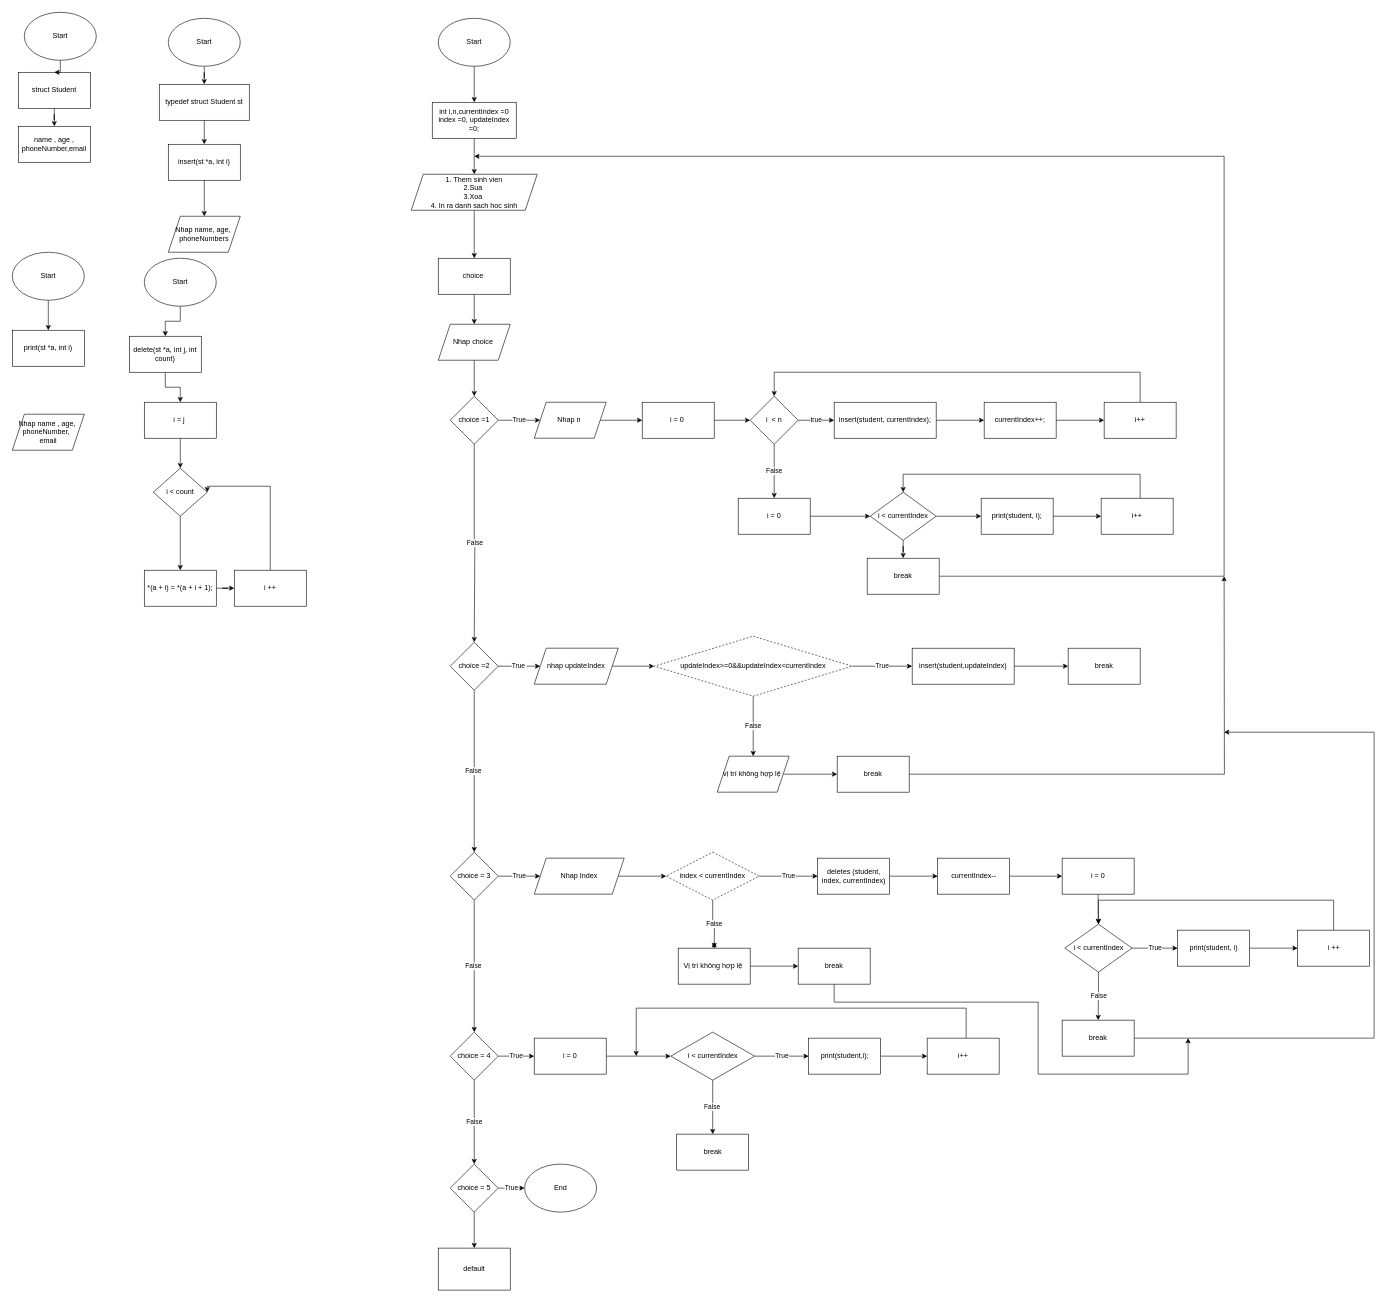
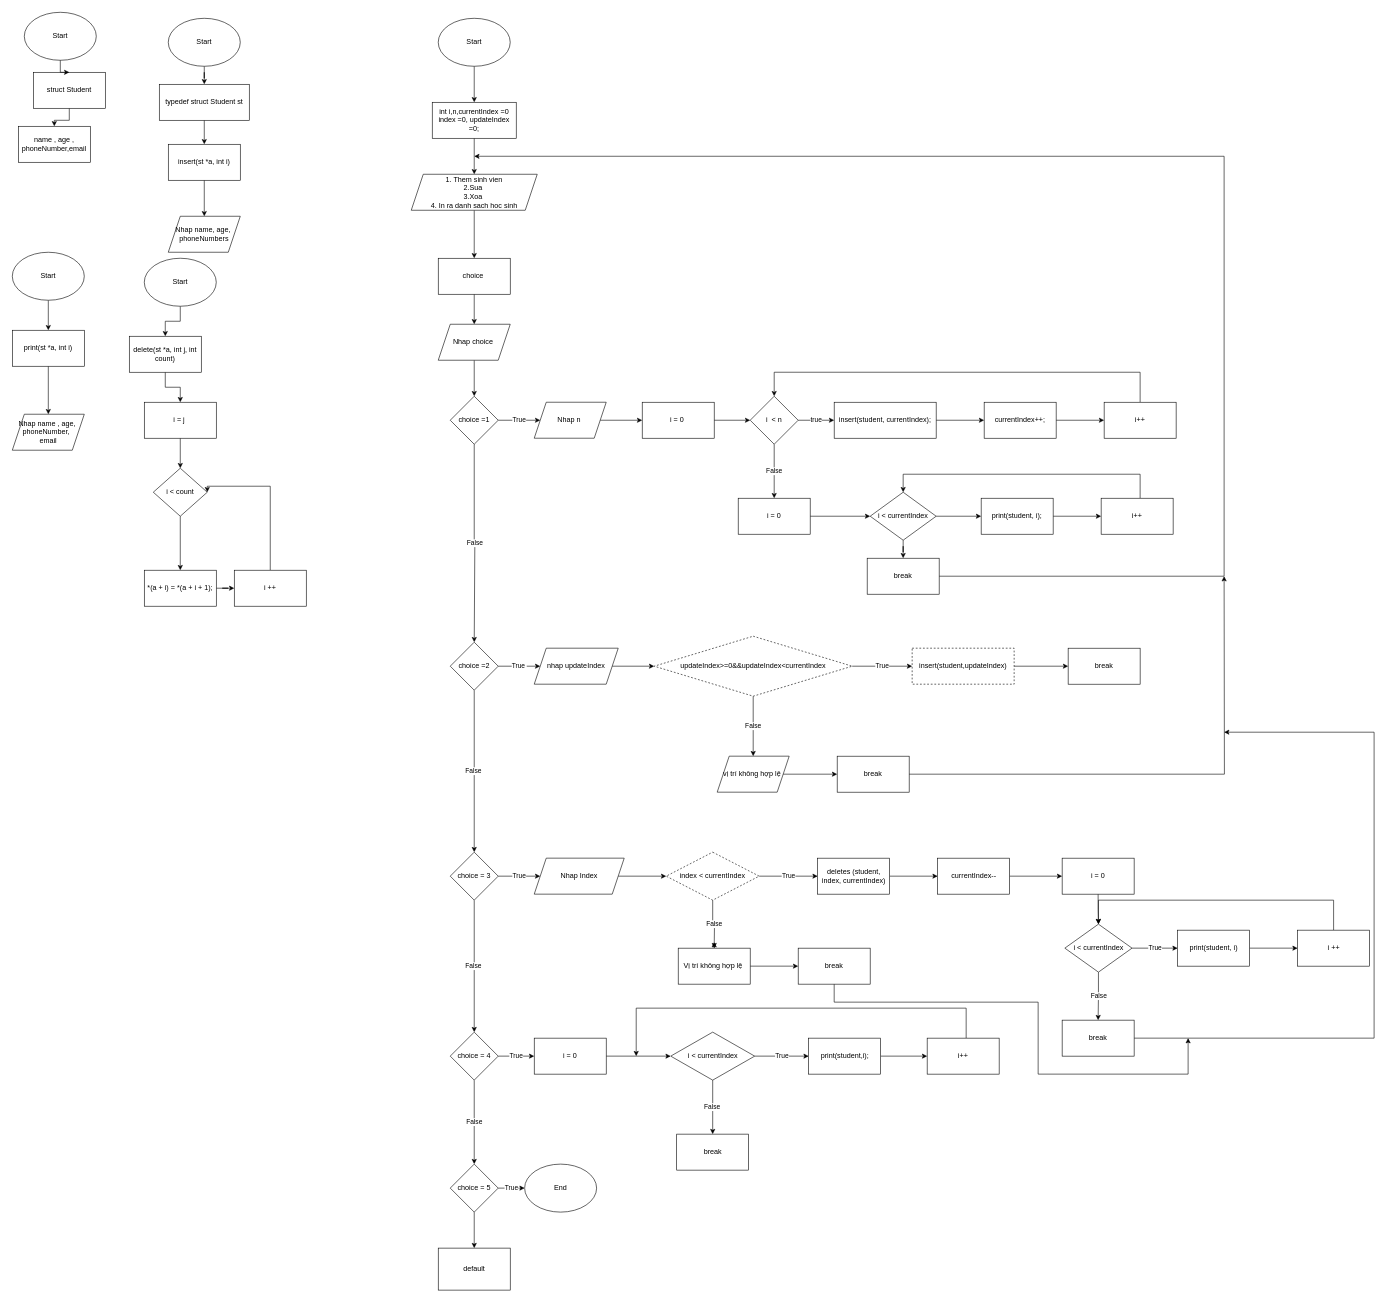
- <mxCell id="101" value="struct Student" style="rounded=0;whiteSpace=wrap;html=1;" parent="1" vertex="1"><mxGeometry x="30" y="120" width="120" height="60" as="geometry" /></mxCell>
+ <mxCell id="101" value="struct Student" style="rounded=0;whiteSpace=wrap;html=1;" parent="1" vertex="1"><mxGeometry x="55" y="120" width="120" height="60" as="geometry" /></mxCell>
+ <mxCell id="114" value="" style="edgeStyle=orthogonalEdgeStyle;rounded=0;orthogonalLoop=1;jettySize=auto;html=1;" parent="1" source="115" target="116" edge="1"><mxGeometry relative="1" as="geometry" /></mxCell>
- <mxCell id="48" value="insert(student,updateIndex)" style="whiteSpace=wrap;html=1;" parent="1" vertex="1"><mxGeometry x="1520" y="1080" width="170" height="60" as="geometry" /></mxCell>
+ <mxCell id="48" value="insert(student,updateIndex)" style="whiteSpace=wrap;html=1;dashed=1;" parent="1" vertex="1"><mxGeometry x="1520" y="1080" width="170" height="60" as="geometry" /></mxCell>
